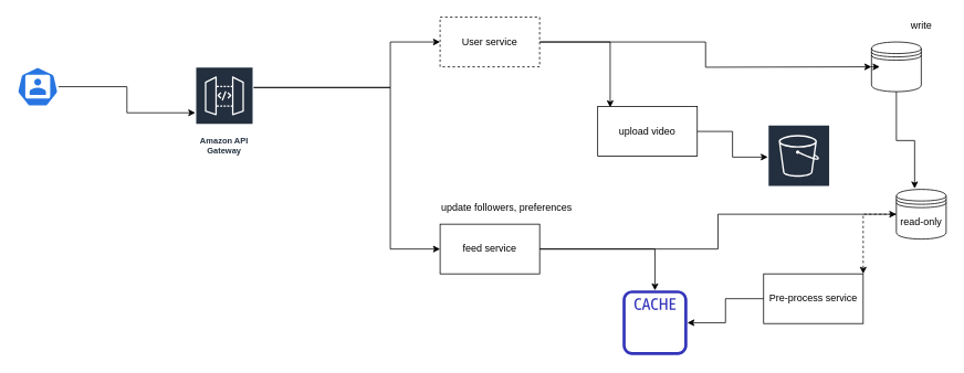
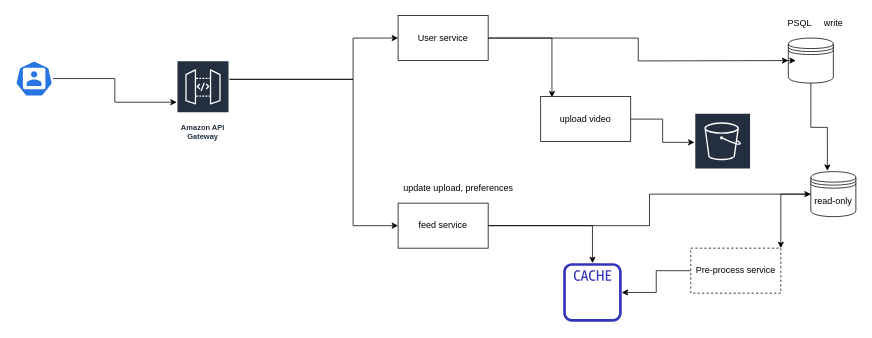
+ <mxCell id="18" value="PSQL" style="text;html=1;align=center;verticalAlign=middle;resizable=0;points=[];autosize=1;strokeColor=none;" vertex="1" parent="1"><mxGeometry x="1040" y="20" width="50" height="20" as="geometry" /></mxCell>
- <mxCell id="9" value="User service" style="rounded=0;whiteSpace=wrap;html=1;dashed=1;" vertex="1" parent="1"><mxGeometry x="530" y="20" width="120" height="60" as="geometry" /></mxCell>
+ <mxCell id="9" value="User service" style="rounded=0;whiteSpace=wrap;html=1;" vertex="1" parent="1"><mxGeometry x="530" y="20" width="120" height="60" as="geometry" /></mxCell>
- <mxCell id="15" value="update followers, preferences" style="text;html=1;align=center;verticalAlign=middle;resizable=0;points=[];autosize=1;strokeColor=none;" vertex="1" parent="1"><mxGeometry x="525" y="240" width="170" height="20" as="geometry" /></mxCell>
+ <mxCell id="15" value="update upload, preferences" style="text;html=1;align=center;verticalAlign=middle;resizable=0;points=[];autosize=1;strokeColor=none;" vertex="1" parent="1"><mxGeometry x="525" y="240" width="170" height="20" as="geometry" /></mxCell>
- <mxCell id="21" style="edgeStyle=orthogonalEdgeStyle;rounded=0;orthogonalLoop=1;jettySize=auto;html=1;entryX=1;entryY=0;entryDx=0;entryDy=0;dashed=1;" edge="1" parent="1" source="22" target="26"><mxGeometry relative="1" as="geometry" /></mxCell>
+ <mxCell id="21" style="edgeStyle=orthogonalEdgeStyle;rounded=0;orthogonalLoop=1;jettySize=auto;html=1;entryX=1;entryY=0;entryDx=0;entryDy=0;" edge="1" parent="1" source="22" target="26"><mxGeometry relative="1" as="geometry" /></mxCell>
- <mxCell id="26" value="Pre-process service" style="whiteSpace=wrap;html=1;" vertex="1" parent="1"><mxGeometry x="920" y="330" width="120" height="60" as="geometry" /></mxCell>
+ <mxCell id="26" value="Pre-process service" style="whiteSpace=wrap;html=1;dashed=1;" vertex="1" parent="1"><mxGeometry x="920" y="330" width="120" height="60" as="geometry" /></mxCell>
